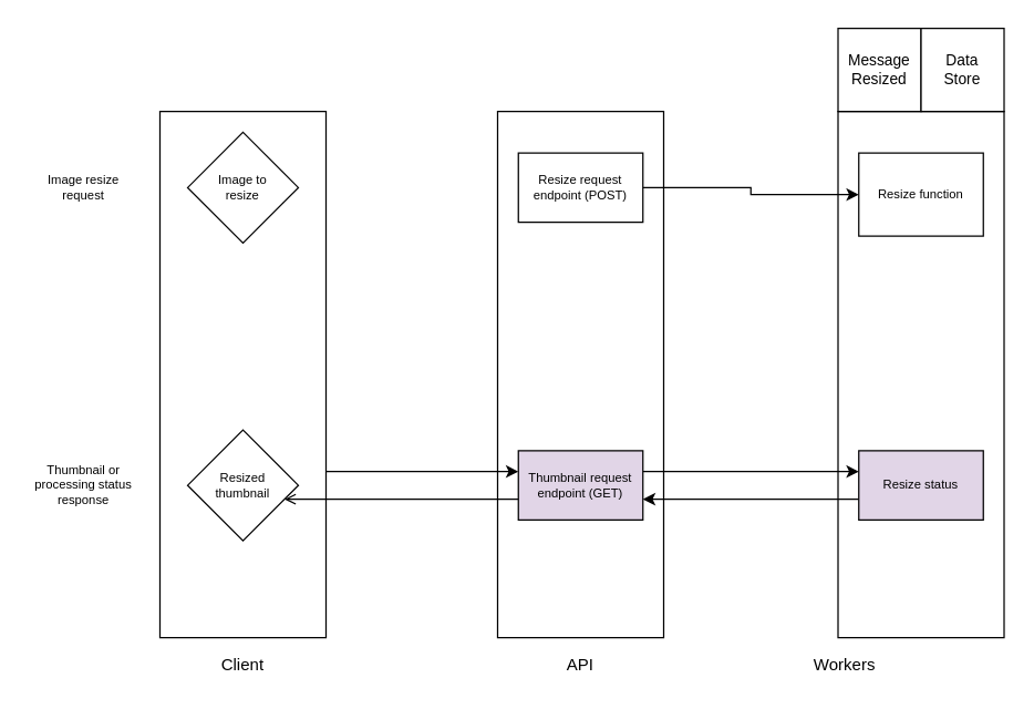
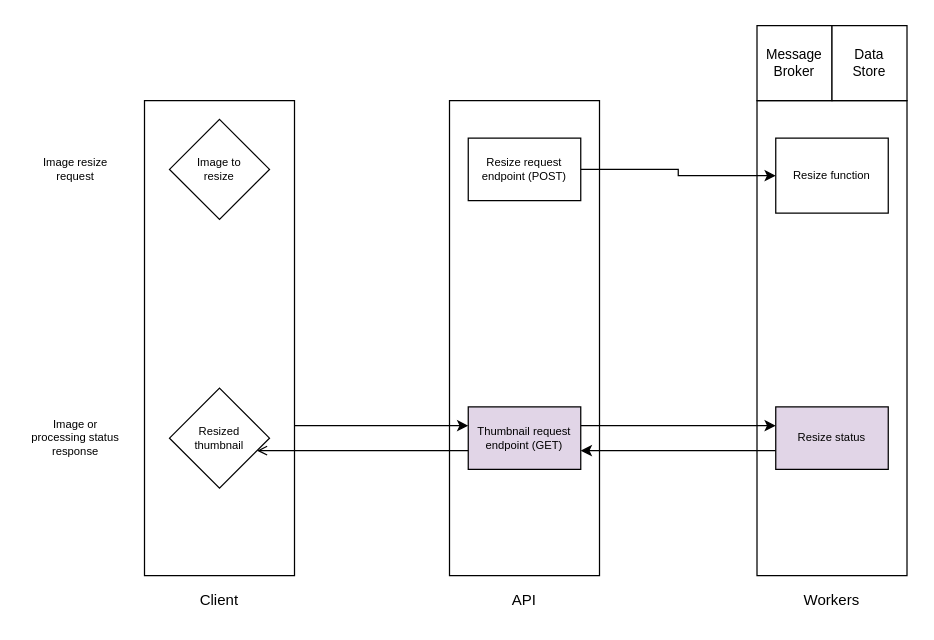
- <mxCell id="21" value="Message Resized" style="rounded=0;whiteSpace=wrap;html=1;fontSize=11;" parent="1" vertex="1"><mxGeometry x="605" y="20" width="60" height="60" as="geometry" /></mxCell>
+ <mxCell id="21" value="Message Broker" style="rounded=0;whiteSpace=wrap;html=1;fontSize=11;" parent="1" vertex="1"><mxGeometry x="605" y="20" width="60" height="60" as="geometry" /></mxCell>
- <mxCell id="20" value="Thumbnail or processing status response" style="text;html=1;strokeColor=none;fillColor=none;align=center;verticalAlign=middle;whiteSpace=wrap;rounded=0;fontSize=9;" parent="1" vertex="1"><mxGeometry x="20" y="337.5" width="80" height="25" as="geometry" /></mxCell>
+ <mxCell id="20" value="Image or processing status response" style="text;html=1;strokeColor=none;fillColor=none;align=center;verticalAlign=middle;whiteSpace=wrap;rounded=0;fontSize=9;" parent="1" vertex="1"><mxGeometry x="20" y="337.5" width="80" height="25" as="geometry" /></mxCell>
- <mxCell id="8" value="Workers" style="text;html=1;strokeColor=none;fillColor=none;align=center;verticalAlign=middle;whiteSpace=wrap;rounded=0;" parent="1" vertex="1"><mxGeometry x="590" y="470" width="40" height="20" as="geometry" /></mxCell>
+ <mxCell id="8" value="Workers" style="text;html=1;strokeColor=none;fillColor=none;align=center;verticalAlign=middle;whiteSpace=wrap;rounded=0;" parent="1" vertex="1"><mxGeometry x="645" y="470" width="40" height="20" as="geometry" /></mxCell>
